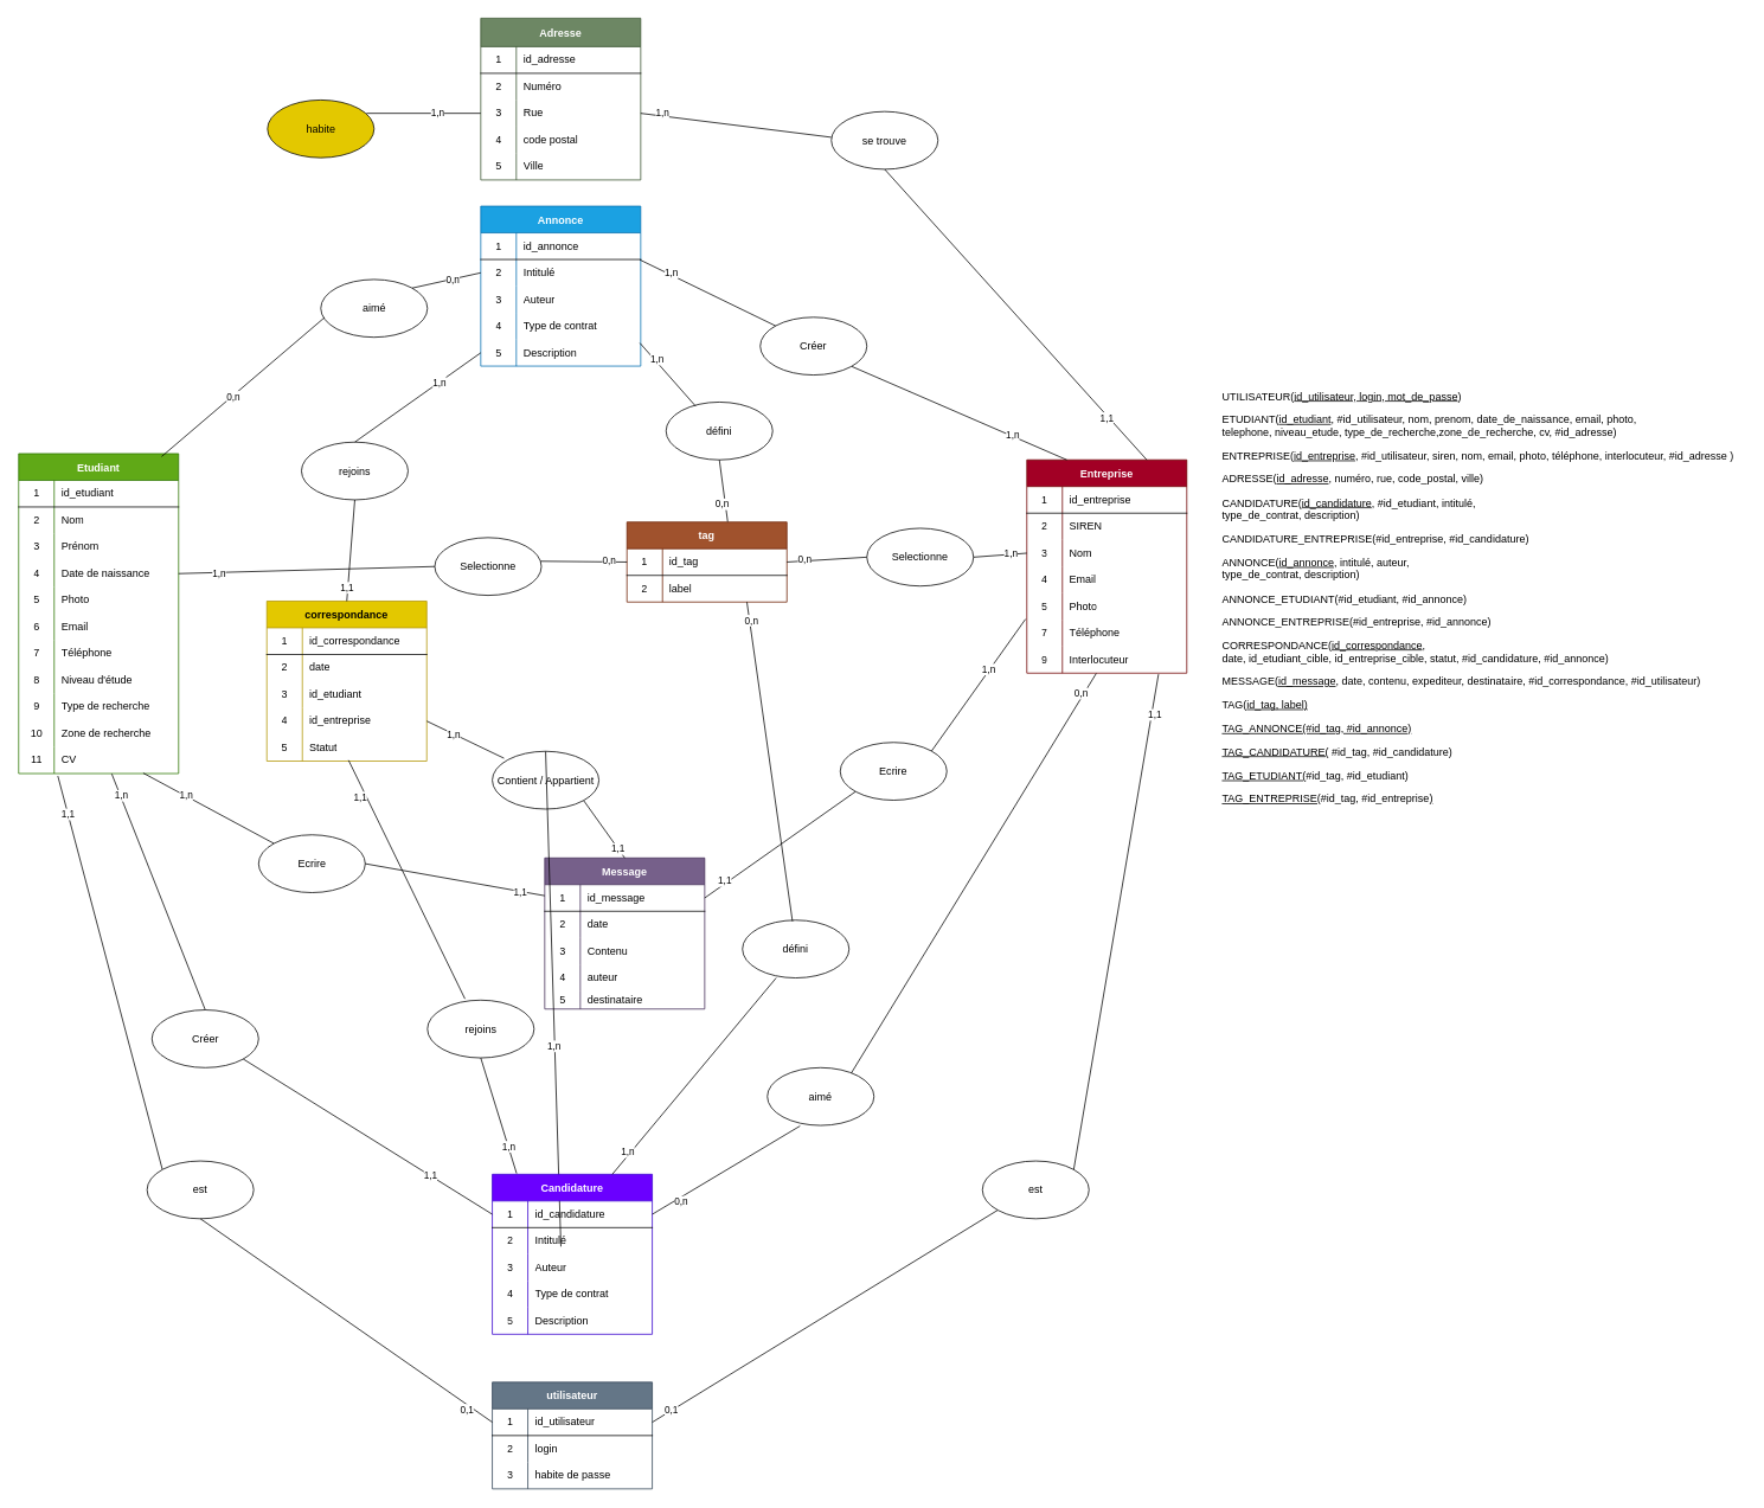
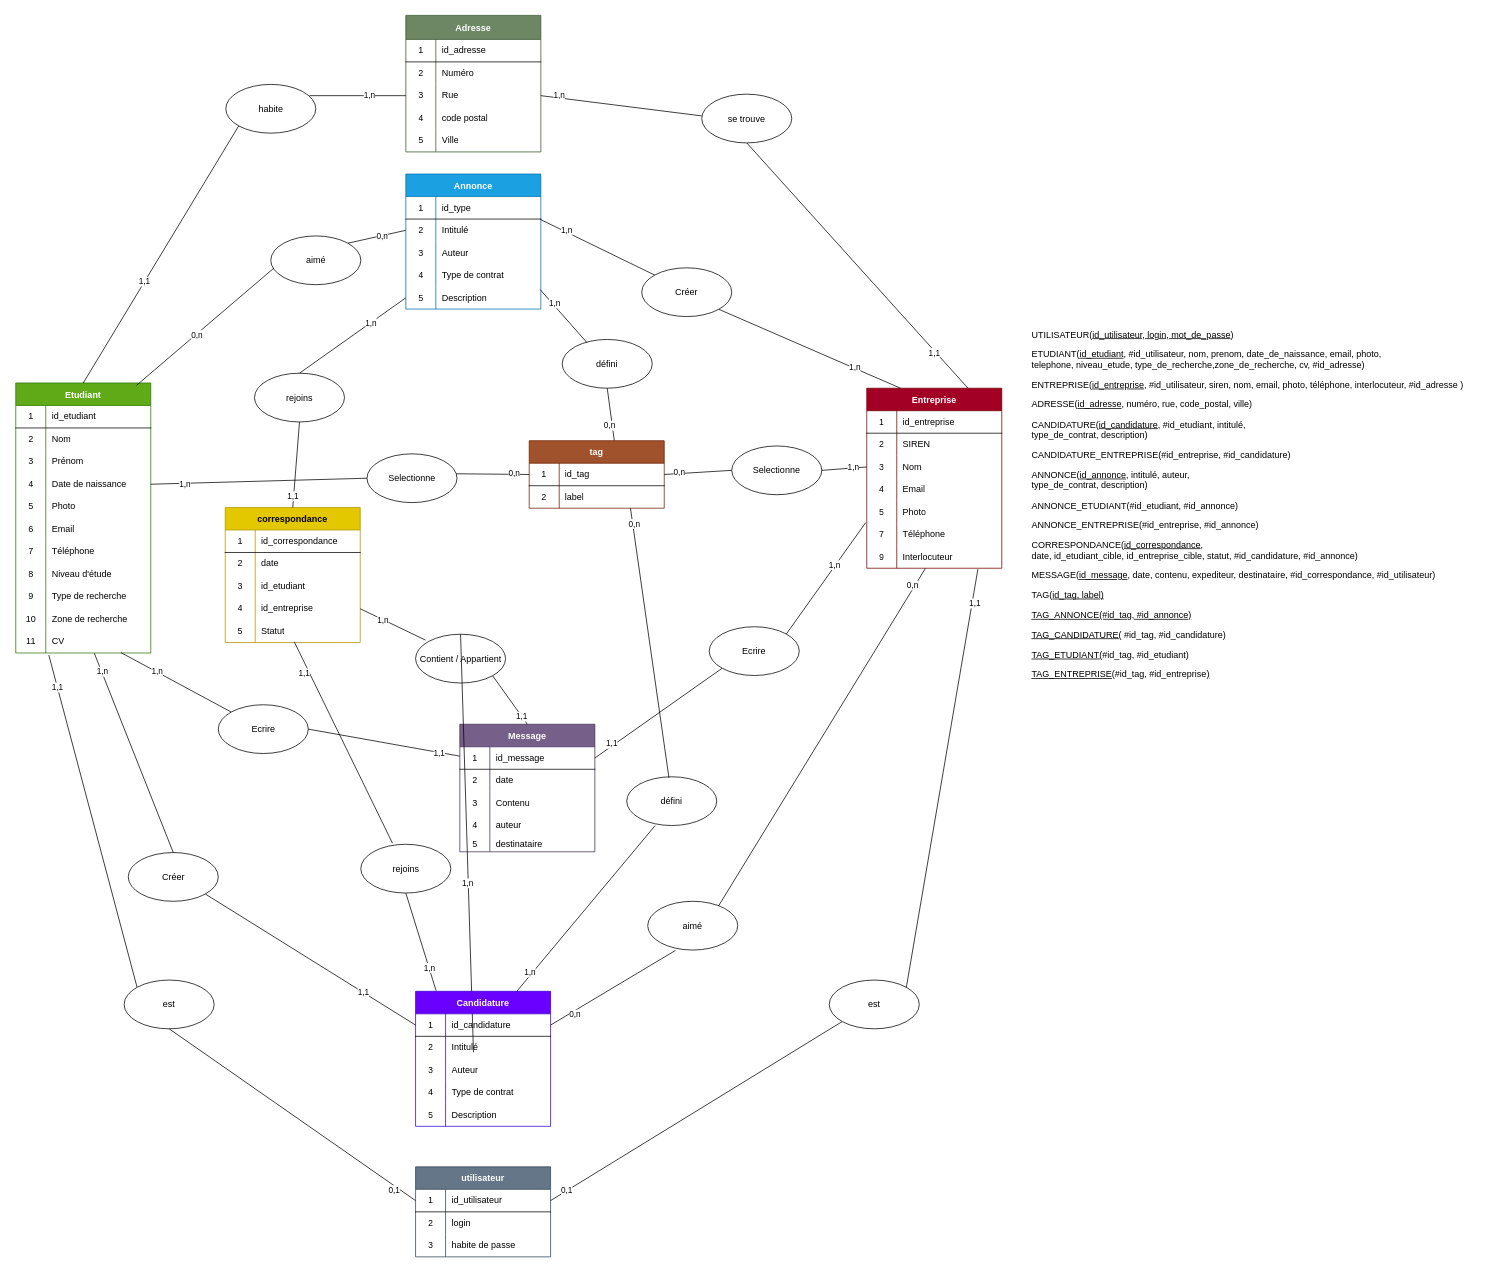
- <mxCell id="131" value="habite" style="ellipse;whiteSpace=wrap;html=1;fillColor=#e3c800;" parent="1" vertex="1"><mxGeometry x="300.5" y="112" width="120" height="65" as="geometry" /></mxCell>
+ <mxCell id="131" value="habite" style="ellipse;whiteSpace=wrap;html=1;" parent="1" vertex="1"><mxGeometry x="300.5" y="112" width="120" height="65" as="geometry" /></mxCell>
- <mxCell id="77" value="id_annonce" style="shape=partialRectangle;html=1;whiteSpace=wrap;connectable=0;fillColor=none;top=0;left=0;bottom=0;right=0;align=left;spacingLeft=6;overflow=hidden;pointerEvents=1;" parent="75" vertex="1"><mxGeometry x="40" width="140" height="30" as="geometry"><mxRectangle width="140" height="30" as="alternateBounds" /></mxGeometry></mxCell>
+ <mxCell id="77" value="id_type" style="shape=partialRectangle;html=1;whiteSpace=wrap;connectable=0;fillColor=none;top=0;left=0;bottom=0;right=0;align=left;spacingLeft=6;overflow=hidden;pointerEvents=1;" parent="75" vertex="1"><mxGeometry x="40" width="140" height="30" as="geometry"><mxRectangle width="140" height="30" as="alternateBounds" /></mxGeometry></mxCell>
+ <mxCell id="133" value="" style="endArrow=none;html=1;entryX=0;entryY=1;entryDx=0;entryDy=0;exitX=0.5;exitY=0;exitDx=0;exitDy=0;" parent="1" source="2" target="131" edge="1"><mxGeometry width="50" height="50" relative="1" as="geometry"><mxPoint x="460.5" y="425" as="sourcePoint" /><mxPoint x="510.5" y="375" as="targetPoint" /></mxGeometry></mxCell>
+ <mxCell id="134" value="1,1" style="edgeLabel;html=1;align=center;verticalAlign=middle;resizable=0;points=[];" parent="133" vertex="1" connectable="0"><mxGeometry x="-0.21" y="1" relative="1" as="geometry"><mxPoint as="offset" /></mxGeometry></mxCell>
